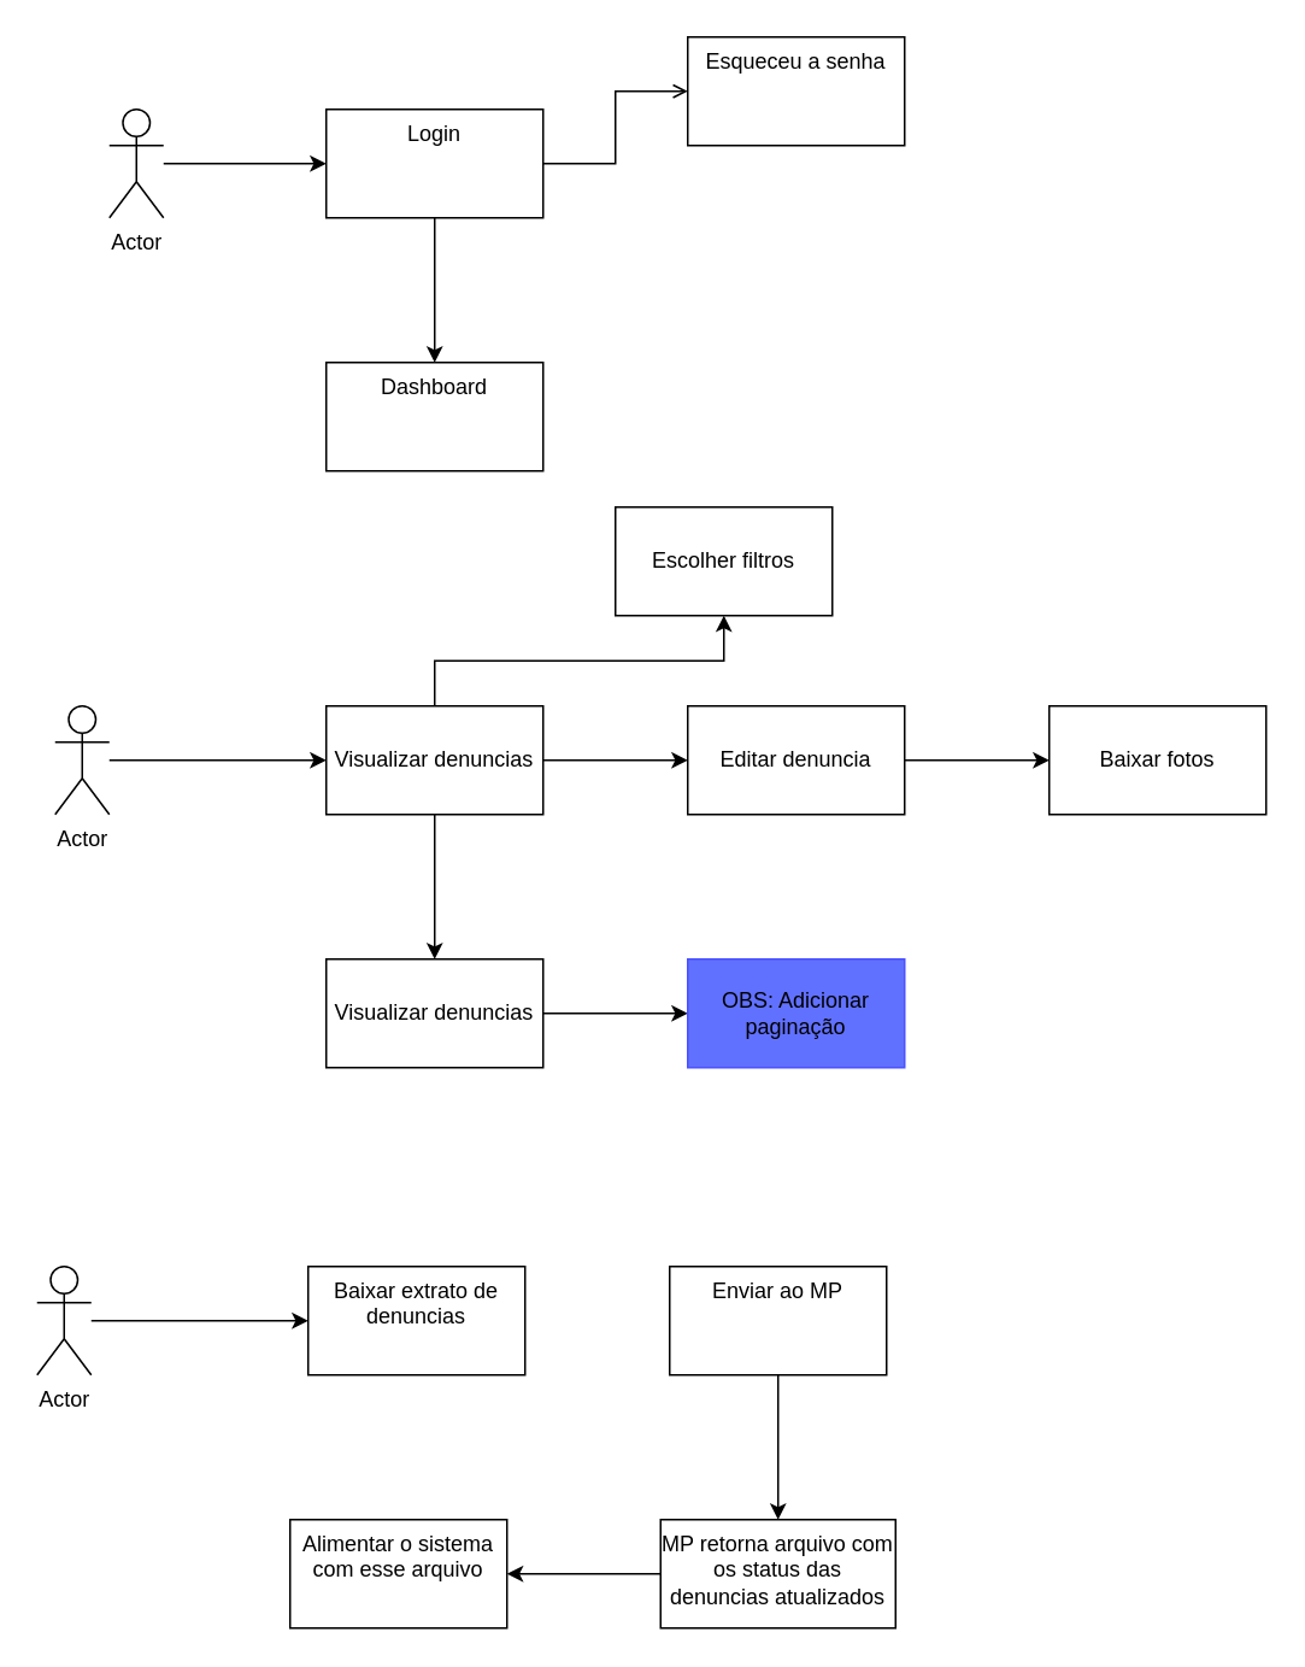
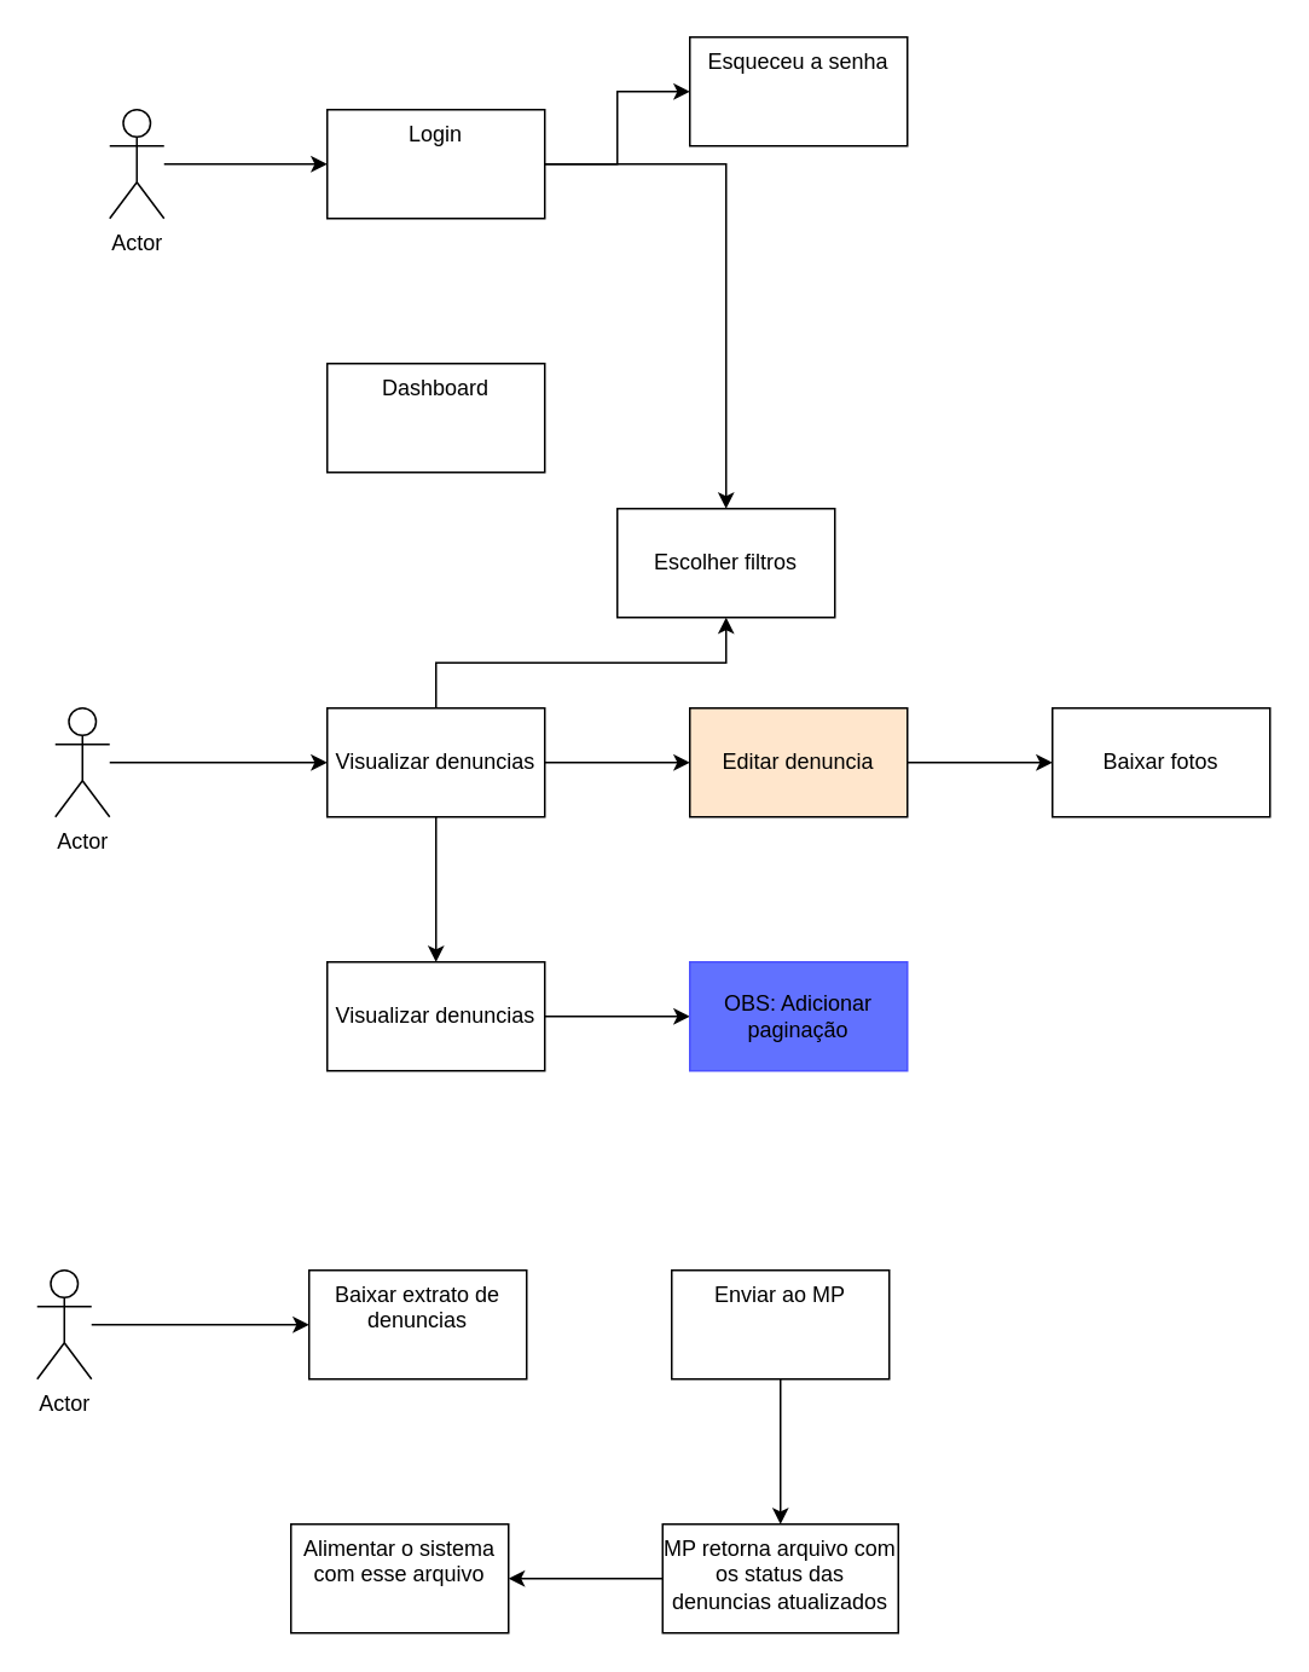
- <mxCell id="4" value="" style="edgeStyle=orthogonalEdgeStyle;rounded=0;orthogonalLoop=1;jettySize=auto;html=1;endArrow=open;" edge="1" parent="1" source="6" target="7"><mxGeometry relative="1" as="geometry" /></mxCell>
+ <mxCell id="4" value="" style="edgeStyle=orthogonalEdgeStyle;rounded=0;orthogonalLoop=1;jettySize=auto;html=1;" edge="1" parent="1" source="6" target="7"><mxGeometry relative="1" as="geometry" /></mxCell>
- <mxCell id="5" value="" style="edgeStyle=orthogonalEdgeStyle;rounded=0;orthogonalLoop=1;jettySize=auto;html=1;" edge="1" parent="1" source="6" target="8"><mxGeometry relative="1" as="geometry" /></mxCell>
+ <mxCell id="5" value="" style="edgeStyle=orthogonalEdgeStyle;rounded=0;orthogonalLoop=1;jettySize=auto;html=1;" edge="1" parent="1" source="6" target="26"><mxGeometry relative="1" as="geometry" /></mxCell>
- <mxCell id="16" value="Editar denuncia" style="whiteSpace=wrap;html=1;rounded=0;" vertex="1" parent="1"><mxGeometry x="380" y="390" width="120" height="60" as="geometry" /></mxCell>
+ <mxCell id="16" value="Editar denuncia" style="whiteSpace=wrap;html=1;rounded=0;fillColor=#ffe6cc;" vertex="1" parent="1"><mxGeometry x="380" y="390" width="120" height="60" as="geometry" /></mxCell>
